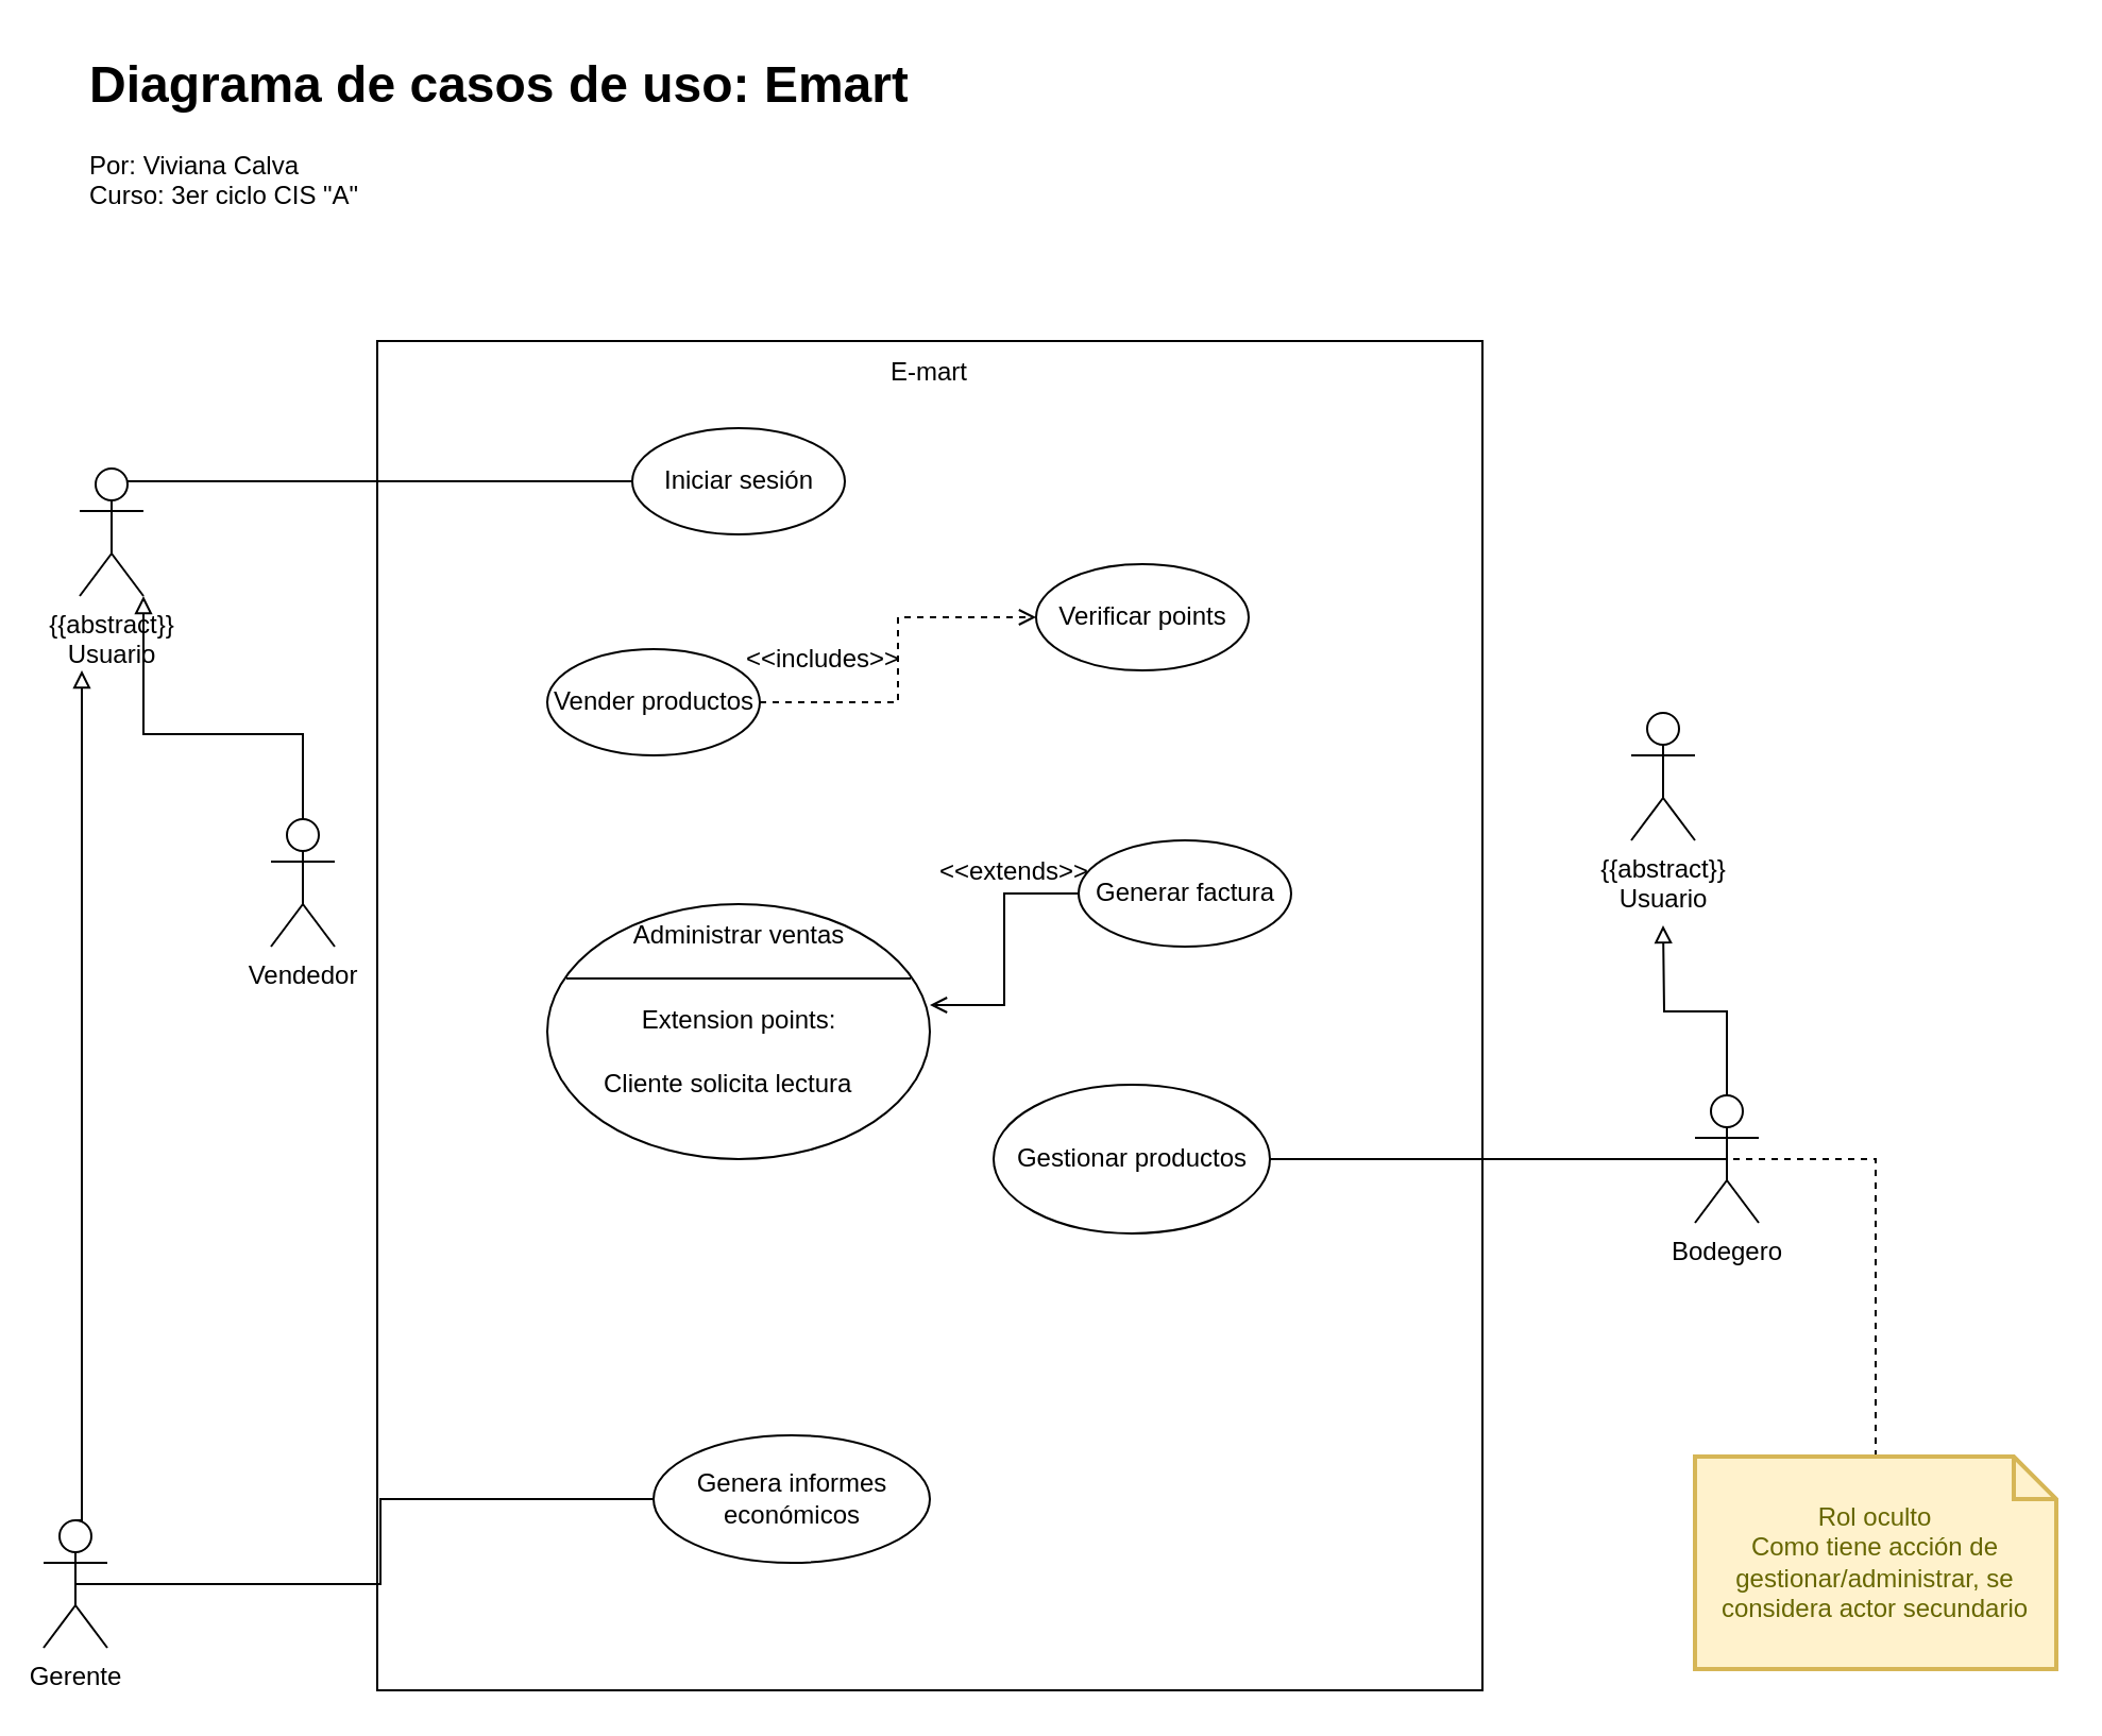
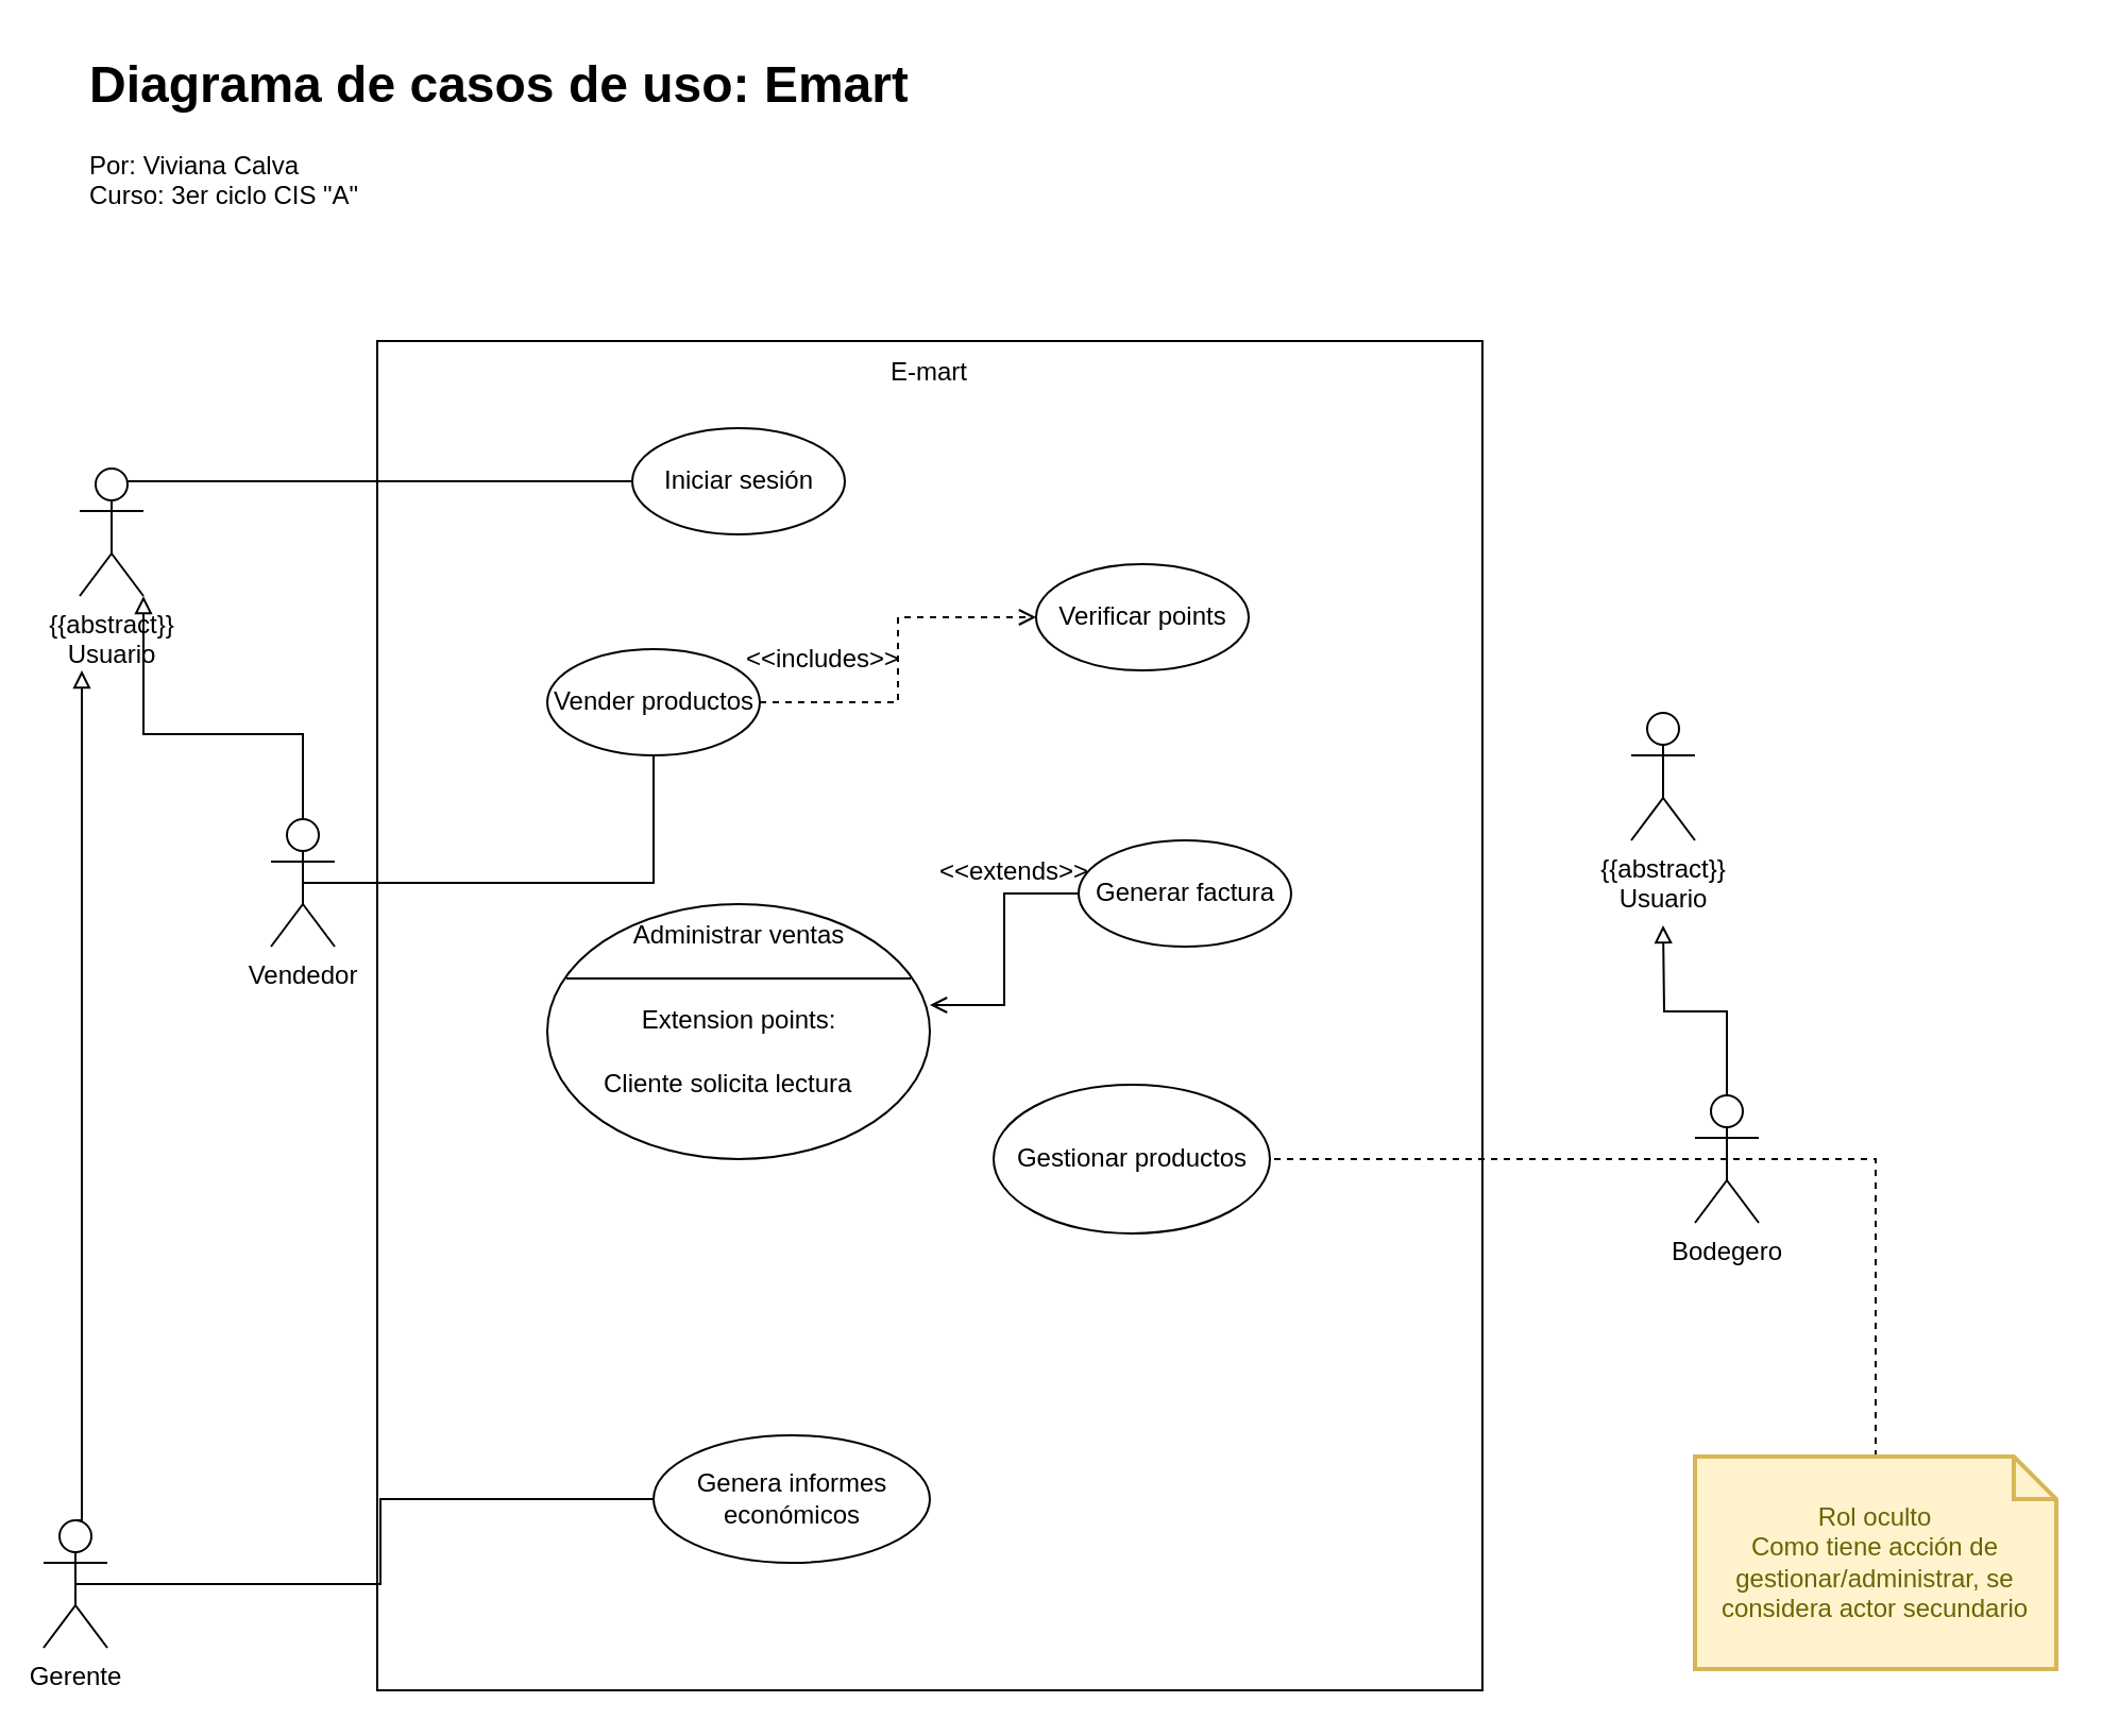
+ <mxCell id="18" style="edgeStyle=orthogonalEdgeStyle;rounded=0;orthogonalLoop=1;jettySize=auto;html=1;exitX=0.5;exitY=0.5;exitDx=0;exitDy=0;exitPerimeter=0;endArrow=none;endFill=0;" parent="1" source="19" target="6" edge="1"><mxGeometry relative="1" as="geometry" /></mxCell>
- <mxCell id="21" style="edgeStyle=orthogonalEdgeStyle;rounded=0;orthogonalLoop=1;jettySize=auto;html=1;exitX=0.5;exitY=0.5;exitDx=0;exitDy=0;exitPerimeter=0;endArrow=none;endFill=0;" parent="1" source="22" target="10" edge="1"><mxGeometry relative="1" as="geometry" /></mxCell>
+ <mxCell id="21" style="edgeStyle=orthogonalEdgeStyle;rounded=0;orthogonalLoop=1;jettySize=auto;html=1;exitX=0.5;exitY=0.5;exitDx=0;exitDy=0;exitPerimeter=0;endArrow=none;endFill=0;dashed=1;" parent="1" source="22" target="10" edge="1"><mxGeometry relative="1" as="geometry" /></mxCell>
